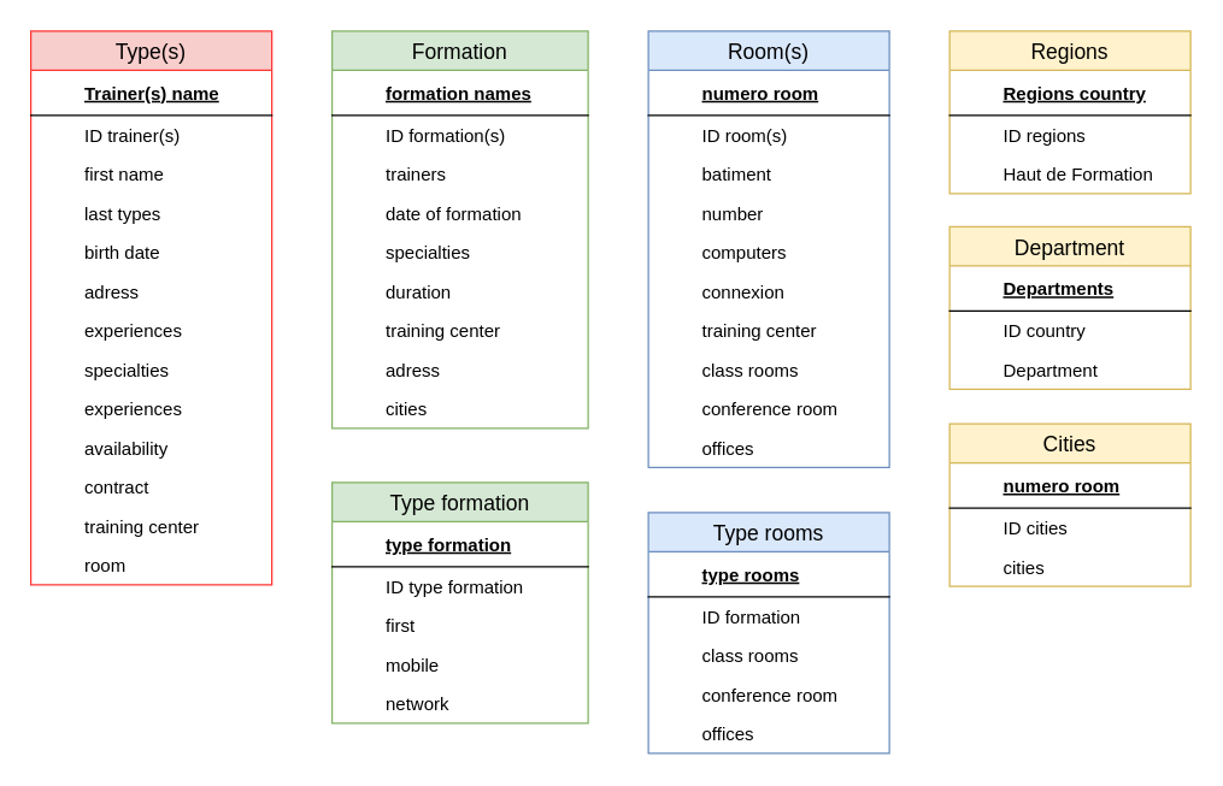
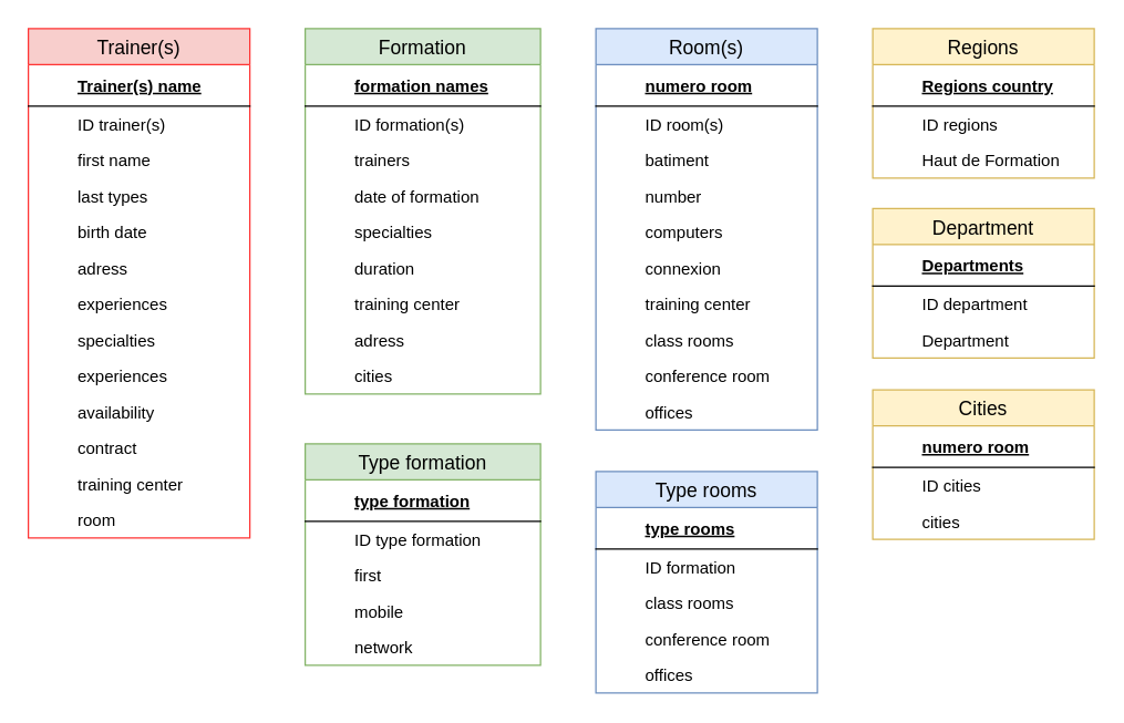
- <mxCell id="2" value="Type(s)" style="swimlane;fontStyle=0;childLayout=stackLayout;horizontal=1;startSize=26;fillColor=#f8cecc;horizontalStack=0;resizeParent=1;resizeParentMax=0;resizeLast=0;collapsible=1;marginBottom=0;swimlaneFillColor=#ffffff;align=center;fontSize=14;strokeColor=#FF3333;" vertex="1" parent="1"><mxGeometry x="20" width="160" height="368" as="geometry" y="20"><mxRectangle x="20" y="20" width="90" height="26" as="alternateBounds" /></mxGeometry></mxCell>
+ <mxCell id="2" value="Trainer(s)" style="swimlane;fontStyle=0;childLayout=stackLayout;horizontal=1;startSize=26;fillColor=#f8cecc;horizontalStack=0;resizeParent=1;resizeParentMax=0;resizeLast=0;collapsible=1;marginBottom=0;swimlaneFillColor=#ffffff;align=center;fontSize=14;strokeColor=#FF3333;" vertex="1" parent="1"><mxGeometry x="20" width="160" height="368" as="geometry" y="20"><mxRectangle x="20" y="20" width="90" height="26" as="alternateBounds" /></mxGeometry></mxCell>
- <mxCell id="62" value="ID country" style="shape=partialRectangle;top=0;left=0;right=0;bottom=0;align=left;verticalAlign=top;fillColor=none;spacingLeft=34;spacingRight=4;overflow=hidden;rotatable=0;points=[[0,0.5],[1,0.5]];portConstraint=eastwest;dropTarget=0;fontSize=12;" vertex="1" parent="60"><mxGeometry y="56" width="160" height="26" as="geometry" /></mxCell>
+ <mxCell id="62" value="ID department" style="shape=partialRectangle;top=0;left=0;right=0;bottom=0;align=left;verticalAlign=top;fillColor=none;spacingLeft=34;spacingRight=4;overflow=hidden;rotatable=0;points=[[0,0.5],[1,0.5]];portConstraint=eastwest;dropTarget=0;fontSize=12;" vertex="1" parent="60"><mxGeometry y="56" width="160" height="26" as="geometry" /></mxCell>
